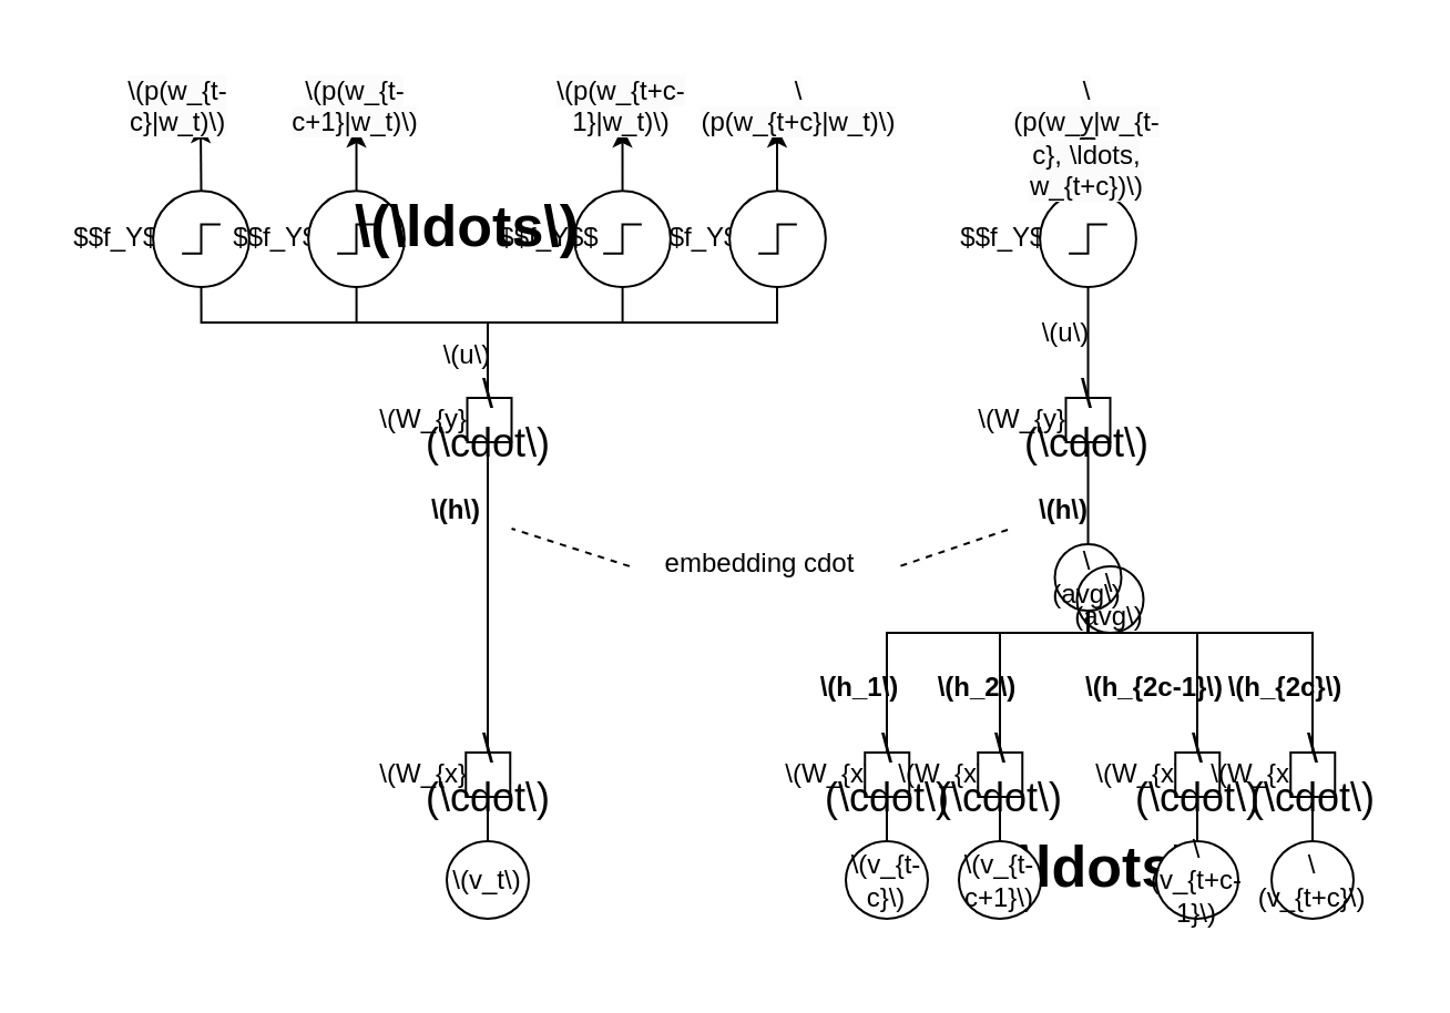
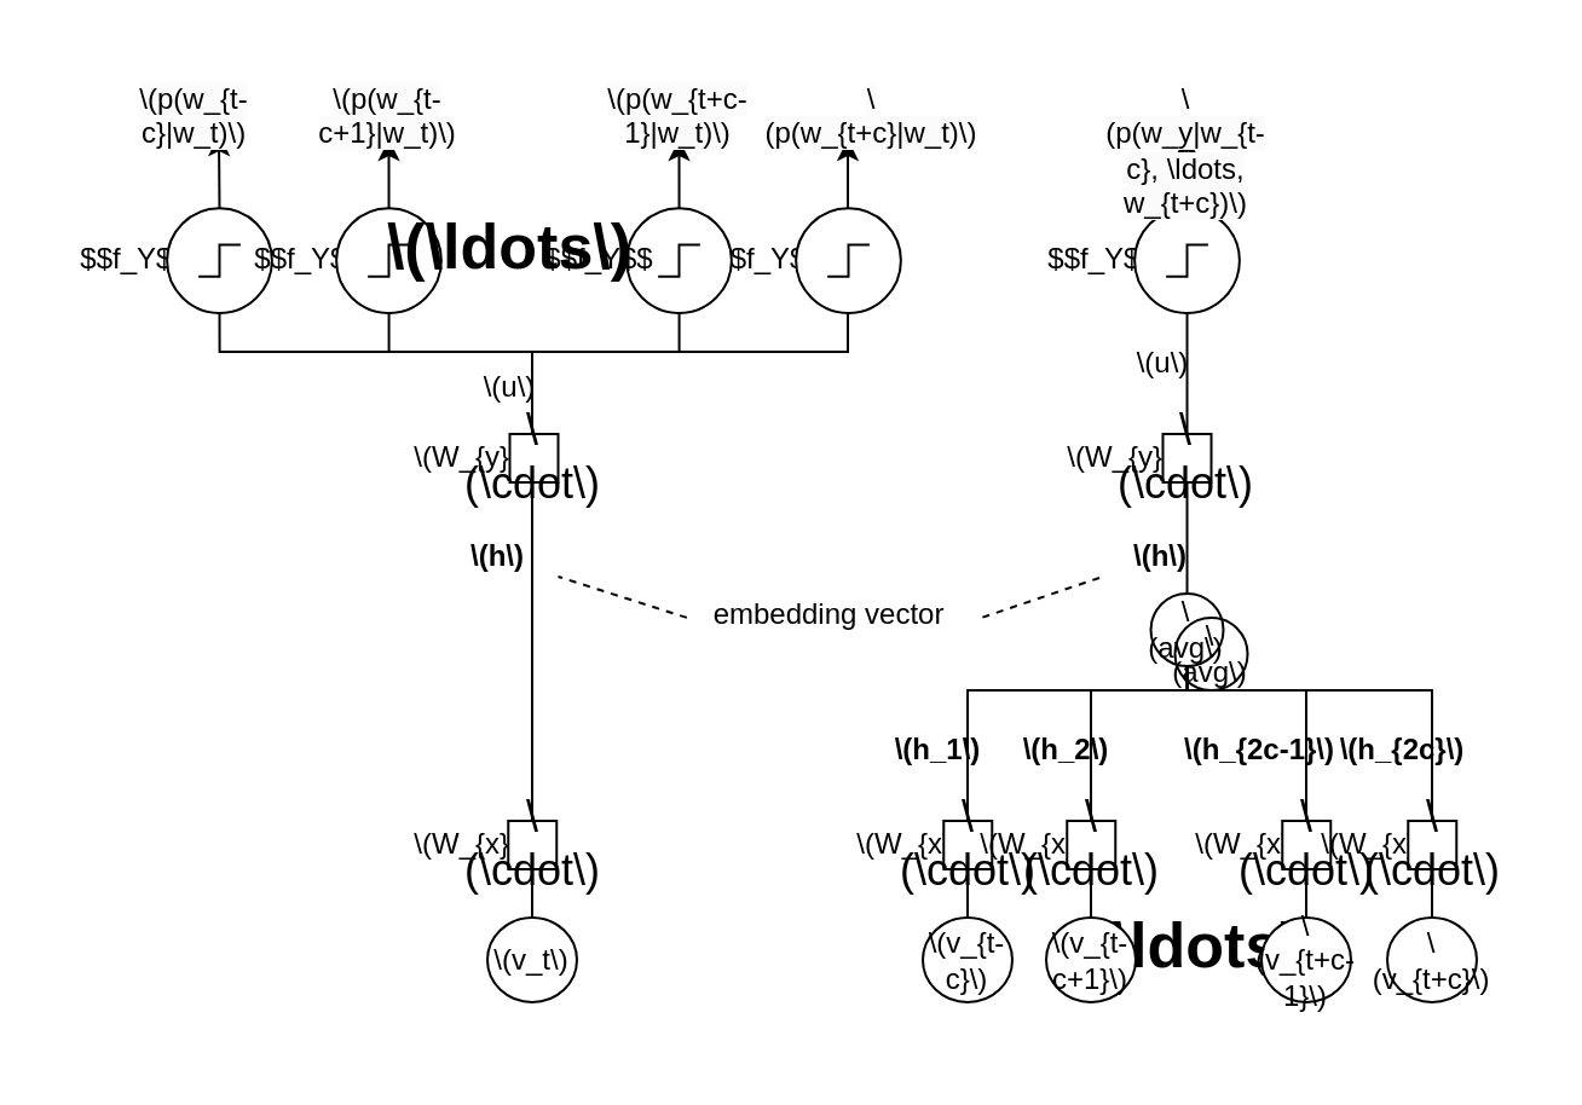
- <mxCell id="20" value="embedding cdot" style="text;html=1;align=center;verticalAlign=middle;resizable=0;points=[];autosize=1;strokeColor=none;fillColor=none;" parent="1" vertex="1"><mxGeometry x="282" y="239" width="120" height="30" as="geometry" /></mxCell>
+ <mxCell id="20" value="embedding vector" style="text;html=1;align=center;verticalAlign=middle;resizable=0;points=[];autosize=1;strokeColor=none;fillColor=none;" parent="1" vertex="1"><mxGeometry x="282" y="239" width="120" height="30" as="geometry" /></mxCell>
